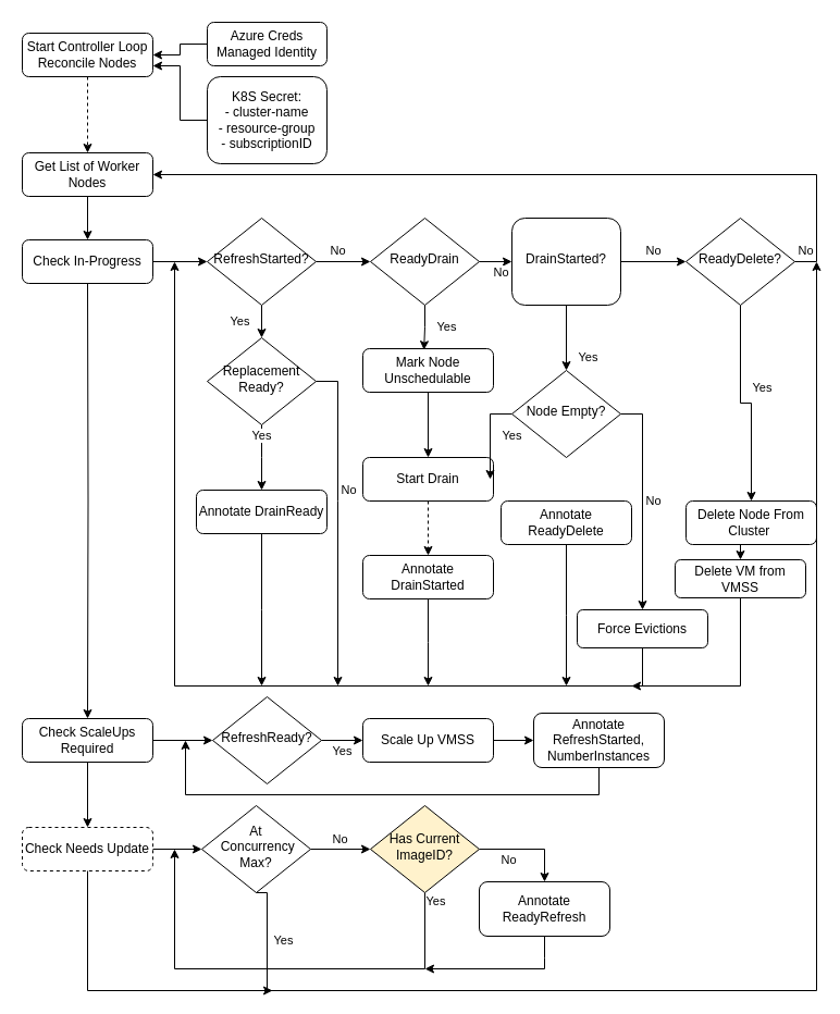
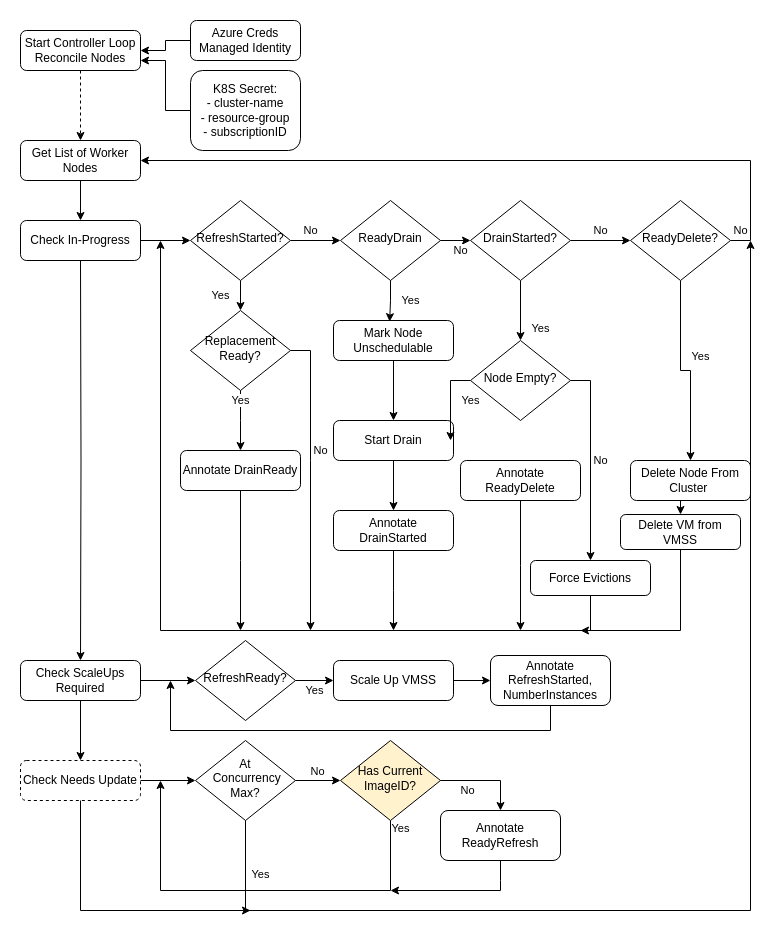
- <mxCell id="12" value="DrainStarted?" style="whiteSpace=wrap;html=1;shadow=0;fontFamily=Helvetica;fontSize=12;align=center;strokeWidth=1;spacing=6;spacingTop=-4;rounded=1;" parent="1" vertex="1"><mxGeometry x="470" y="200" width="100" height="80" as="geometry" /></mxCell>
+ <mxCell id="12" value="DrainStarted?" style="rhombus;whiteSpace=wrap;html=1;shadow=0;fontFamily=Helvetica;fontSize=12;align=center;strokeWidth=1;spacing=6;spacingTop=-4;" parent="1" vertex="1"><mxGeometry x="470" y="200" width="100" height="80" as="geometry" /></mxCell>
- <mxCell id="19" style="edgeStyle=orthogonalEdgeStyle;rounded=0;orthogonalLoop=1;jettySize=auto;html=1;exitX=0.5;exitY=1;exitDx=0;exitDy=0;entryX=0.5;entryY=0;entryDx=0;entryDy=0;dashed=1;" parent="1" source="20" target="21" edge="1"><mxGeometry relative="1" as="geometry"><mxPoint x="450" y="460" as="sourcePoint" /><mxPoint x="450" y="510" as="targetPoint" /></mxGeometry></mxCell>
+ <mxCell id="19" style="edgeStyle=orthogonalEdgeStyle;rounded=0;orthogonalLoop=1;jettySize=auto;html=1;exitX=0.5;exitY=1;exitDx=0;exitDy=0;entryX=0.5;entryY=0;entryDx=0;entryDy=0;" parent="1" source="20" target="21" edge="1"><mxGeometry relative="1" as="geometry"><mxPoint x="450" y="460" as="sourcePoint" /><mxPoint x="450" y="510" as="targetPoint" /></mxGeometry></mxCell>
- <mxCell id="56" value="At&lt;br&gt;&amp;nbsp;Concurrency&lt;br&gt;Max?" style="rhombus;whiteSpace=wrap;html=1;shadow=0;fontFamily=Helvetica;fontSize=12;align=center;strokeWidth=1;spacing=6;spacingTop=-4;" parent="1" vertex="1"><mxGeometry x="185" y="740" width="100" height="80" as="geometry" /></mxCell>
+ <mxCell id="56" value="At&lt;br&gt;&amp;nbsp;Concurrency&lt;br&gt;Max?" style="rhombus;whiteSpace=wrap;html=1;shadow=0;fontFamily=Helvetica;fontSize=12;align=center;strokeWidth=1;spacing=6;spacingTop=-4;" parent="1" vertex="1"><mxGeometry x="195" y="740" width="100" height="80" as="geometry" /></mxCell>
